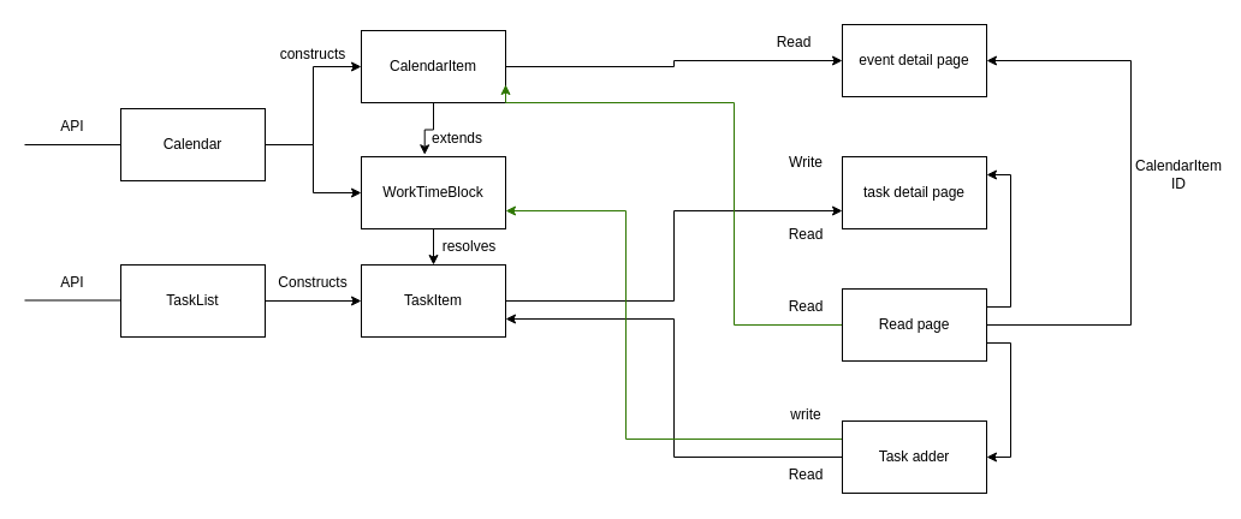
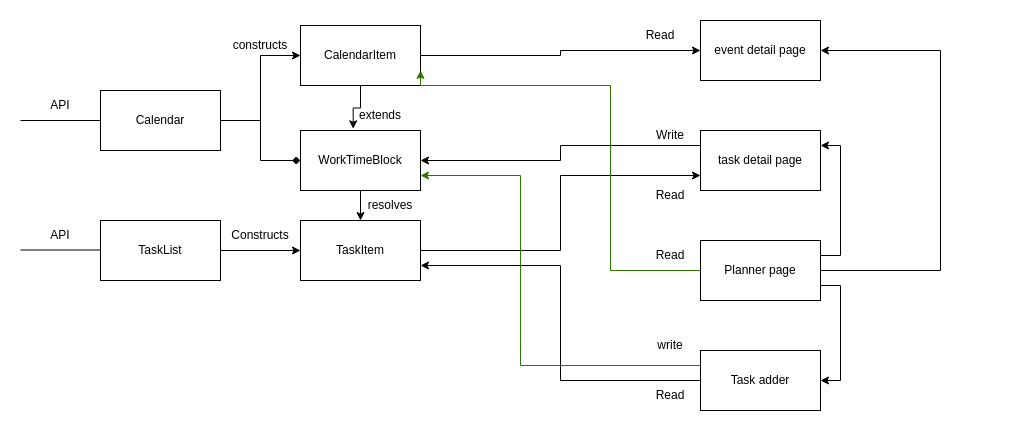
- <mxCell id="39" value="CalendarItem ID" style="text;html=1;strokeColor=none;fillColor=none;align=center;verticalAlign=middle;whiteSpace=wrap;rounded=0;" vertex="1" parent="1"><mxGeometry x="950" y="130" width="60" height="30" as="geometry" /></mxCell>
+ <mxCell id="29" style="edgeStyle=orthogonalEdgeStyle;rounded=0;orthogonalLoop=1;jettySize=auto;html=1;exitX=0;exitY=0.25;exitDx=0;exitDy=0;entryX=1;entryY=0.5;entryDx=0;entryDy=0;" edge="1" parent="1" source="30" target="15"><mxGeometry relative="1" as="geometry" /></mxCell>
- <mxCell id="3" style="edgeStyle=orthogonalEdgeStyle;rounded=0;orthogonalLoop=1;jettySize=auto;html=1;exitX=1;exitY=0.5;exitDx=0;exitDy=0;entryX=0;entryY=0.5;entryDx=0;entryDy=0;" edge="1" parent="1" source="4" target="15"><mxGeometry relative="1" as="geometry" /></mxCell>
+ <mxCell id="3" style="edgeStyle=orthogonalEdgeStyle;rounded=0;orthogonalLoop=1;jettySize=auto;html=1;exitX=1;exitY=0.5;exitDx=0;exitDy=0;entryX=0;entryY=0.5;entryDx=0;entryDy=0;endArrow=diamond;" edge="1" parent="1" source="4" target="15"><mxGeometry relative="1" as="geometry" /></mxCell>
- <mxCell id="28" value="Read page" style="rounded=0;whiteSpace=wrap;html=1;" vertex="1" parent="1"><mxGeometry x="700" y="240" width="120" height="60" as="geometry" /></mxCell>
+ <mxCell id="28" value="Planner page" style="rounded=0;whiteSpace=wrap;html=1;" vertex="1" parent="1"><mxGeometry x="700" y="240" width="120" height="60" as="geometry" /></mxCell>
